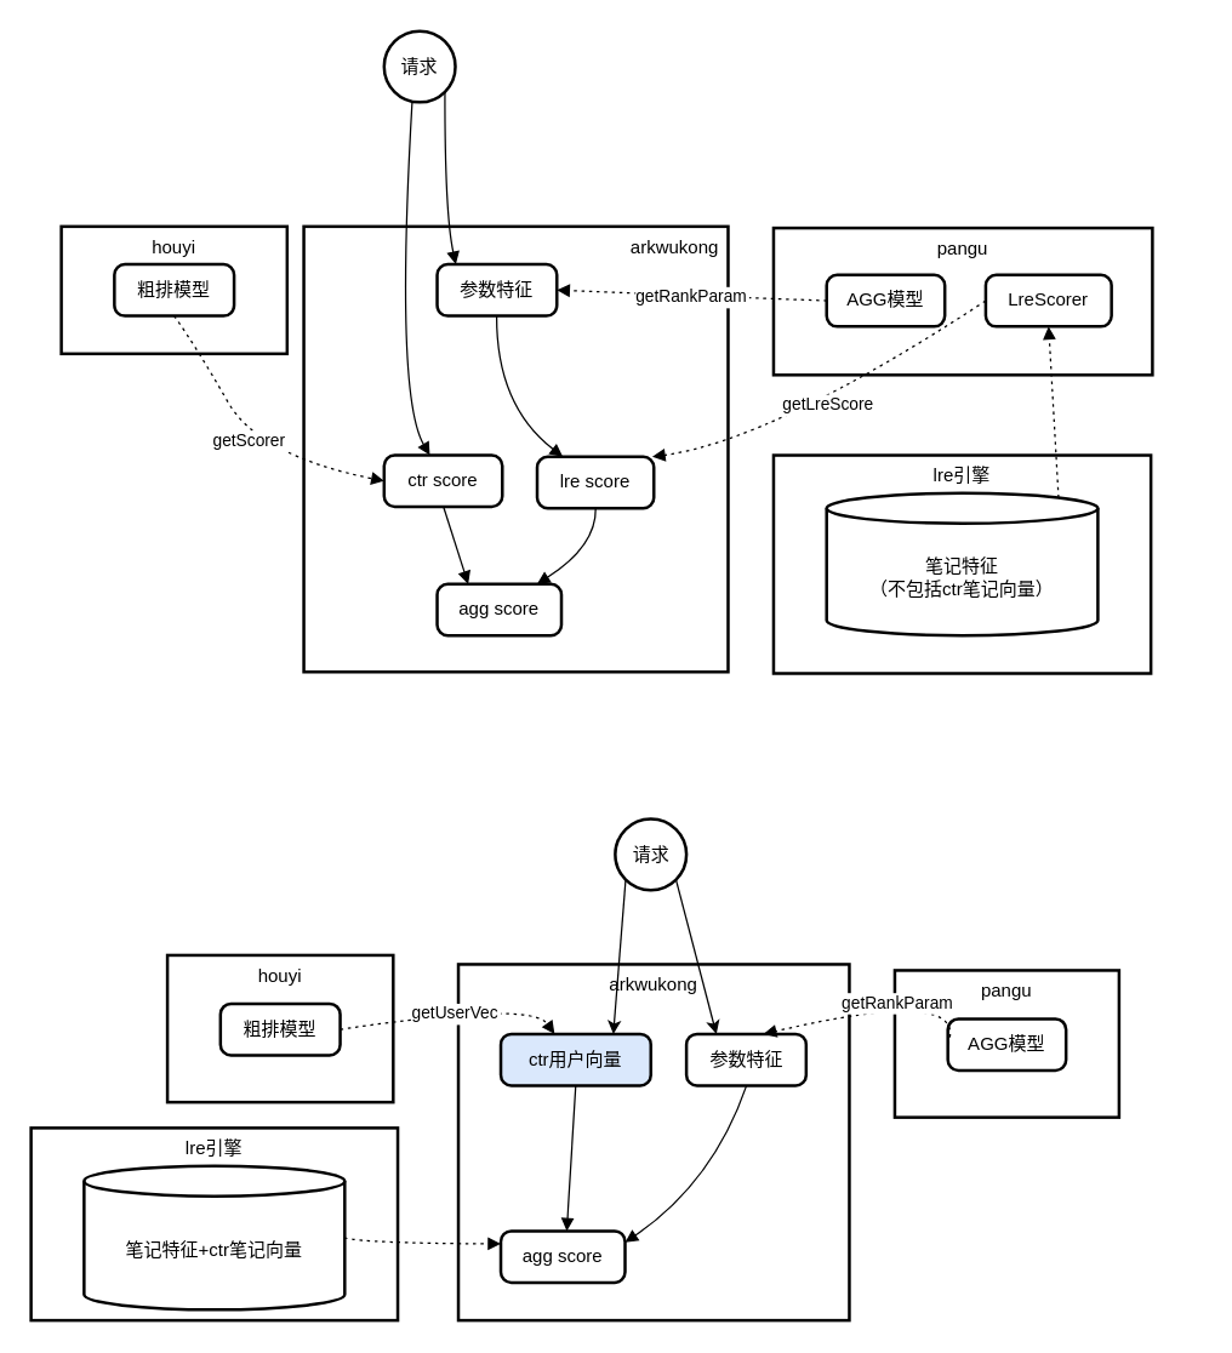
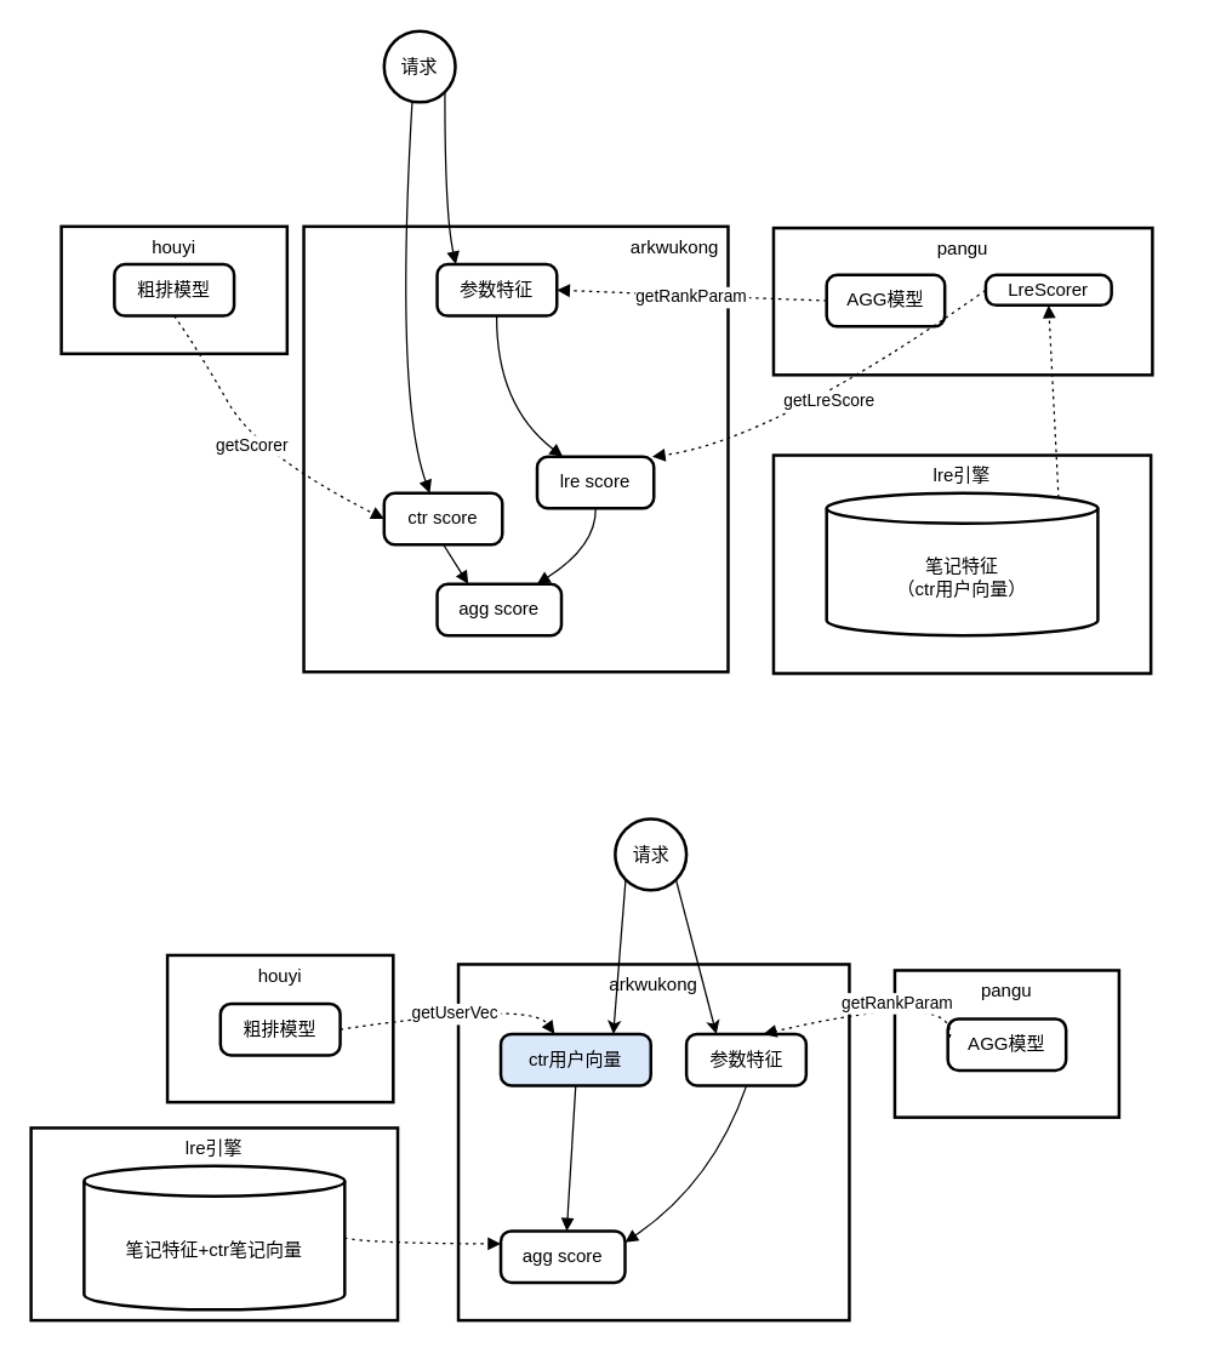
- <mxCell id="21" value="LreScorer" style="rounded=1;absoluteArcSize=1;arcSize=14;whiteSpace=wrap;strokeWidth=2;" vertex="1" parent="19"><mxGeometry x="140" y="31" width="83" height="34" as="geometry" /></mxCell>
+ <mxCell id="21" value="LreScorer" style="rounded=1;absoluteArcSize=1;arcSize=14;whiteSpace=wrap;strokeWidth=2;" vertex="1" parent="19"><mxGeometry x="140" y="31" width="83" height="20" as="geometry" /></mxCell>
- <mxCell id="11" value="ctr score" style="rounded=1;absoluteArcSize=1;arcSize=14;whiteSpace=wrap;strokeWidth=2;" vertex="1" parent="2"><mxGeometry x="213" y="280" width="78" height="34" as="geometry" /></mxCell>
+ <mxCell id="11" value="ctr score" style="rounded=1;absoluteArcSize=1;arcSize=14;whiteSpace=wrap;strokeWidth=2;" vertex="1" parent="2"><mxGeometry x="213" y="305" width="78" height="34" as="geometry" /></mxCell>
- <mxCell id="25" value="笔记特征&#10;（不包括ctr笔记向量）" style="shape=cylinder3;boundedLbl=1;backgroundOutline=1;size=10;strokeWidth=2;whiteSpace=wrap;" vertex="1" parent="23"><mxGeometry x="35" y="25" width="179" height="94" as="geometry" /></mxCell>
+ <mxCell id="25" value="笔记特征&#10;（ctr用户向量）" style="shape=cylinder3;boundedLbl=1;backgroundOutline=1;size=10;strokeWidth=2;whiteSpace=wrap;" vertex="1" parent="23"><mxGeometry x="35" y="25" width="179" height="94" as="geometry" /></mxCell>
